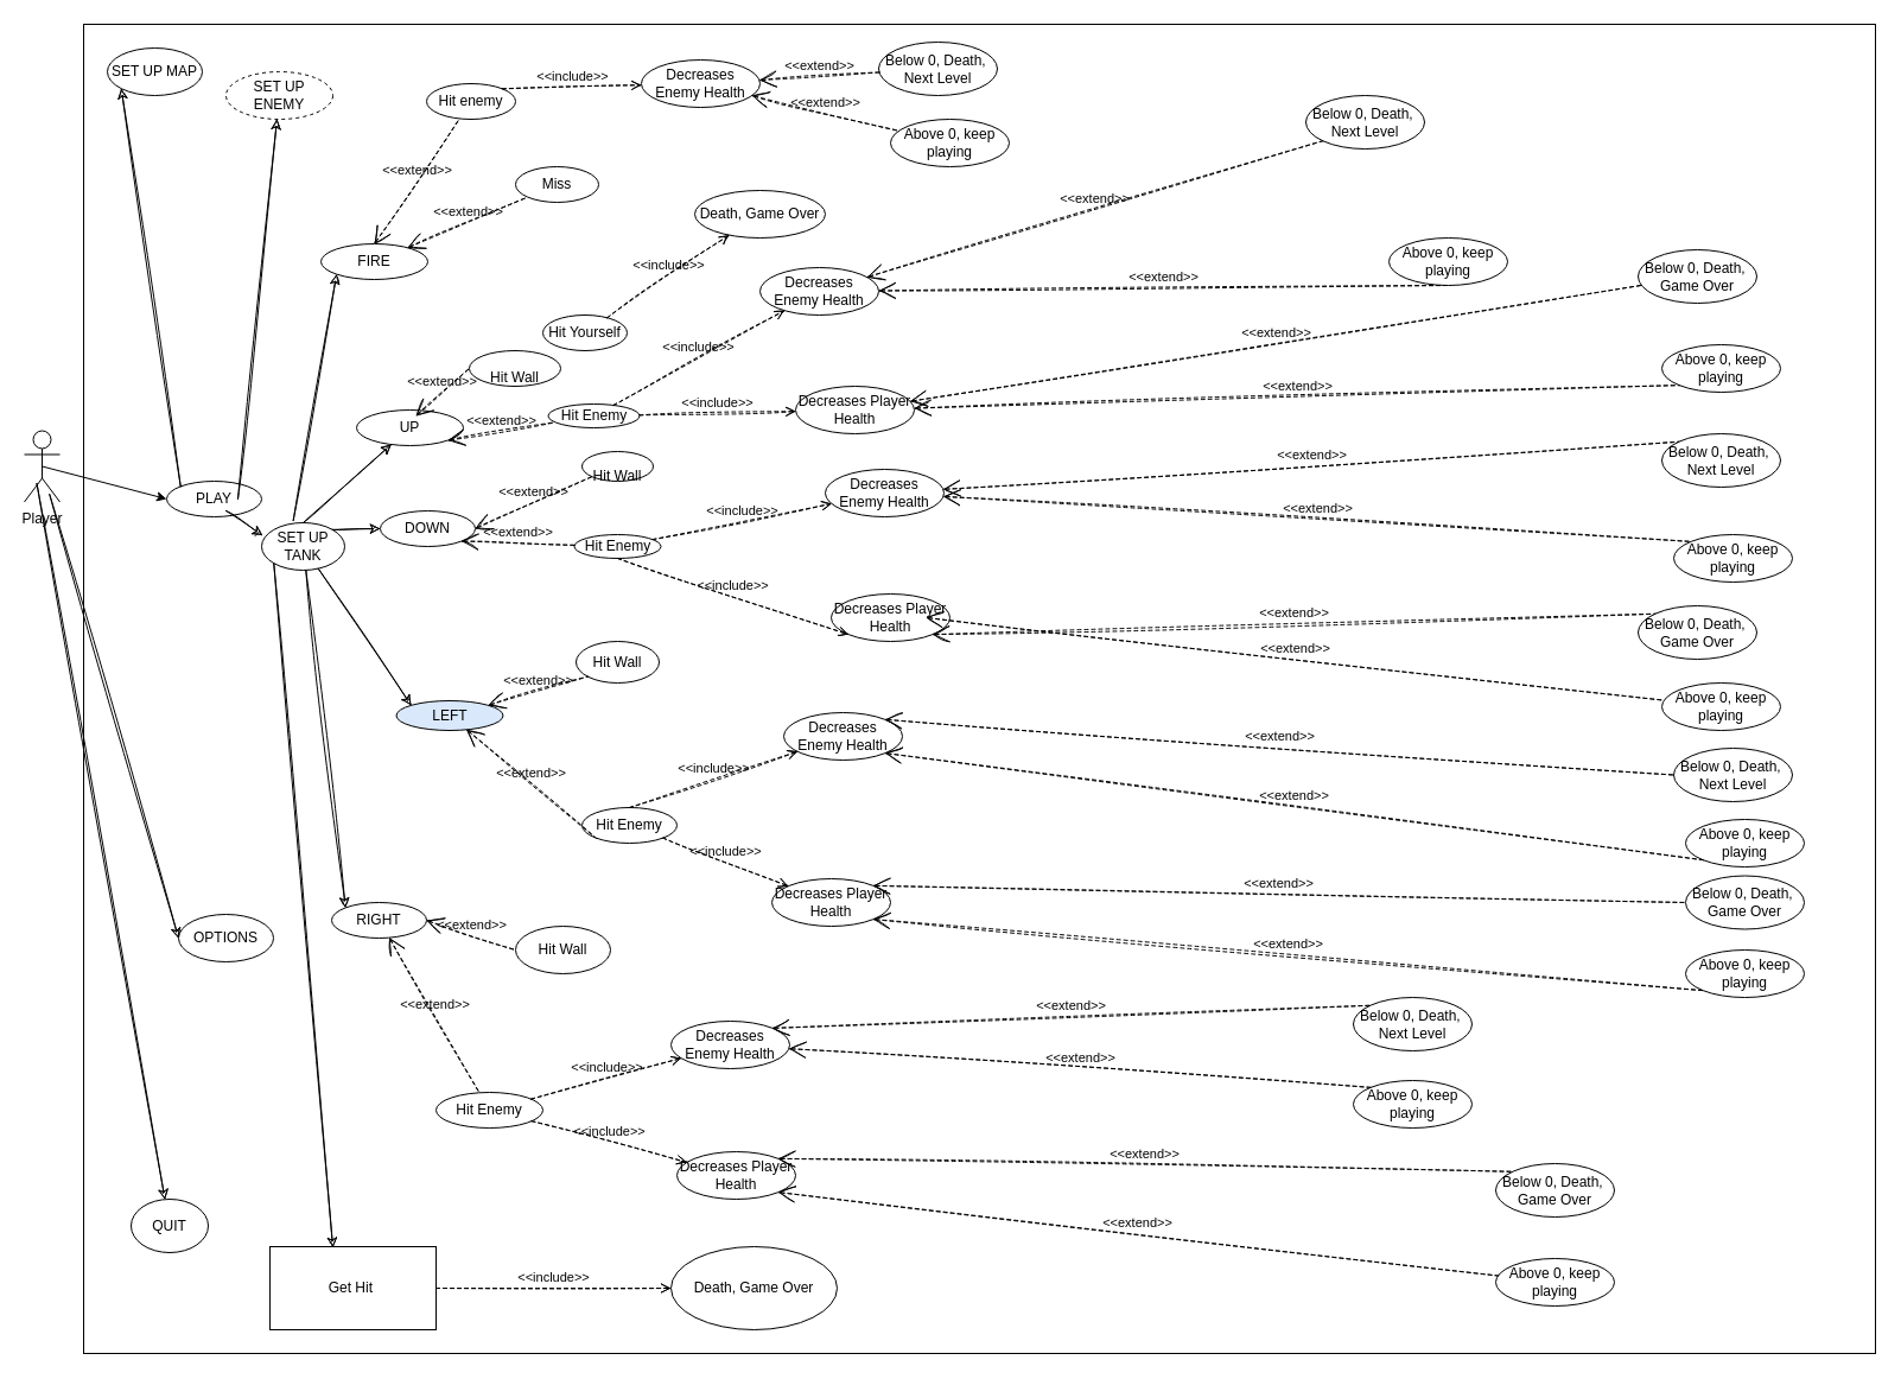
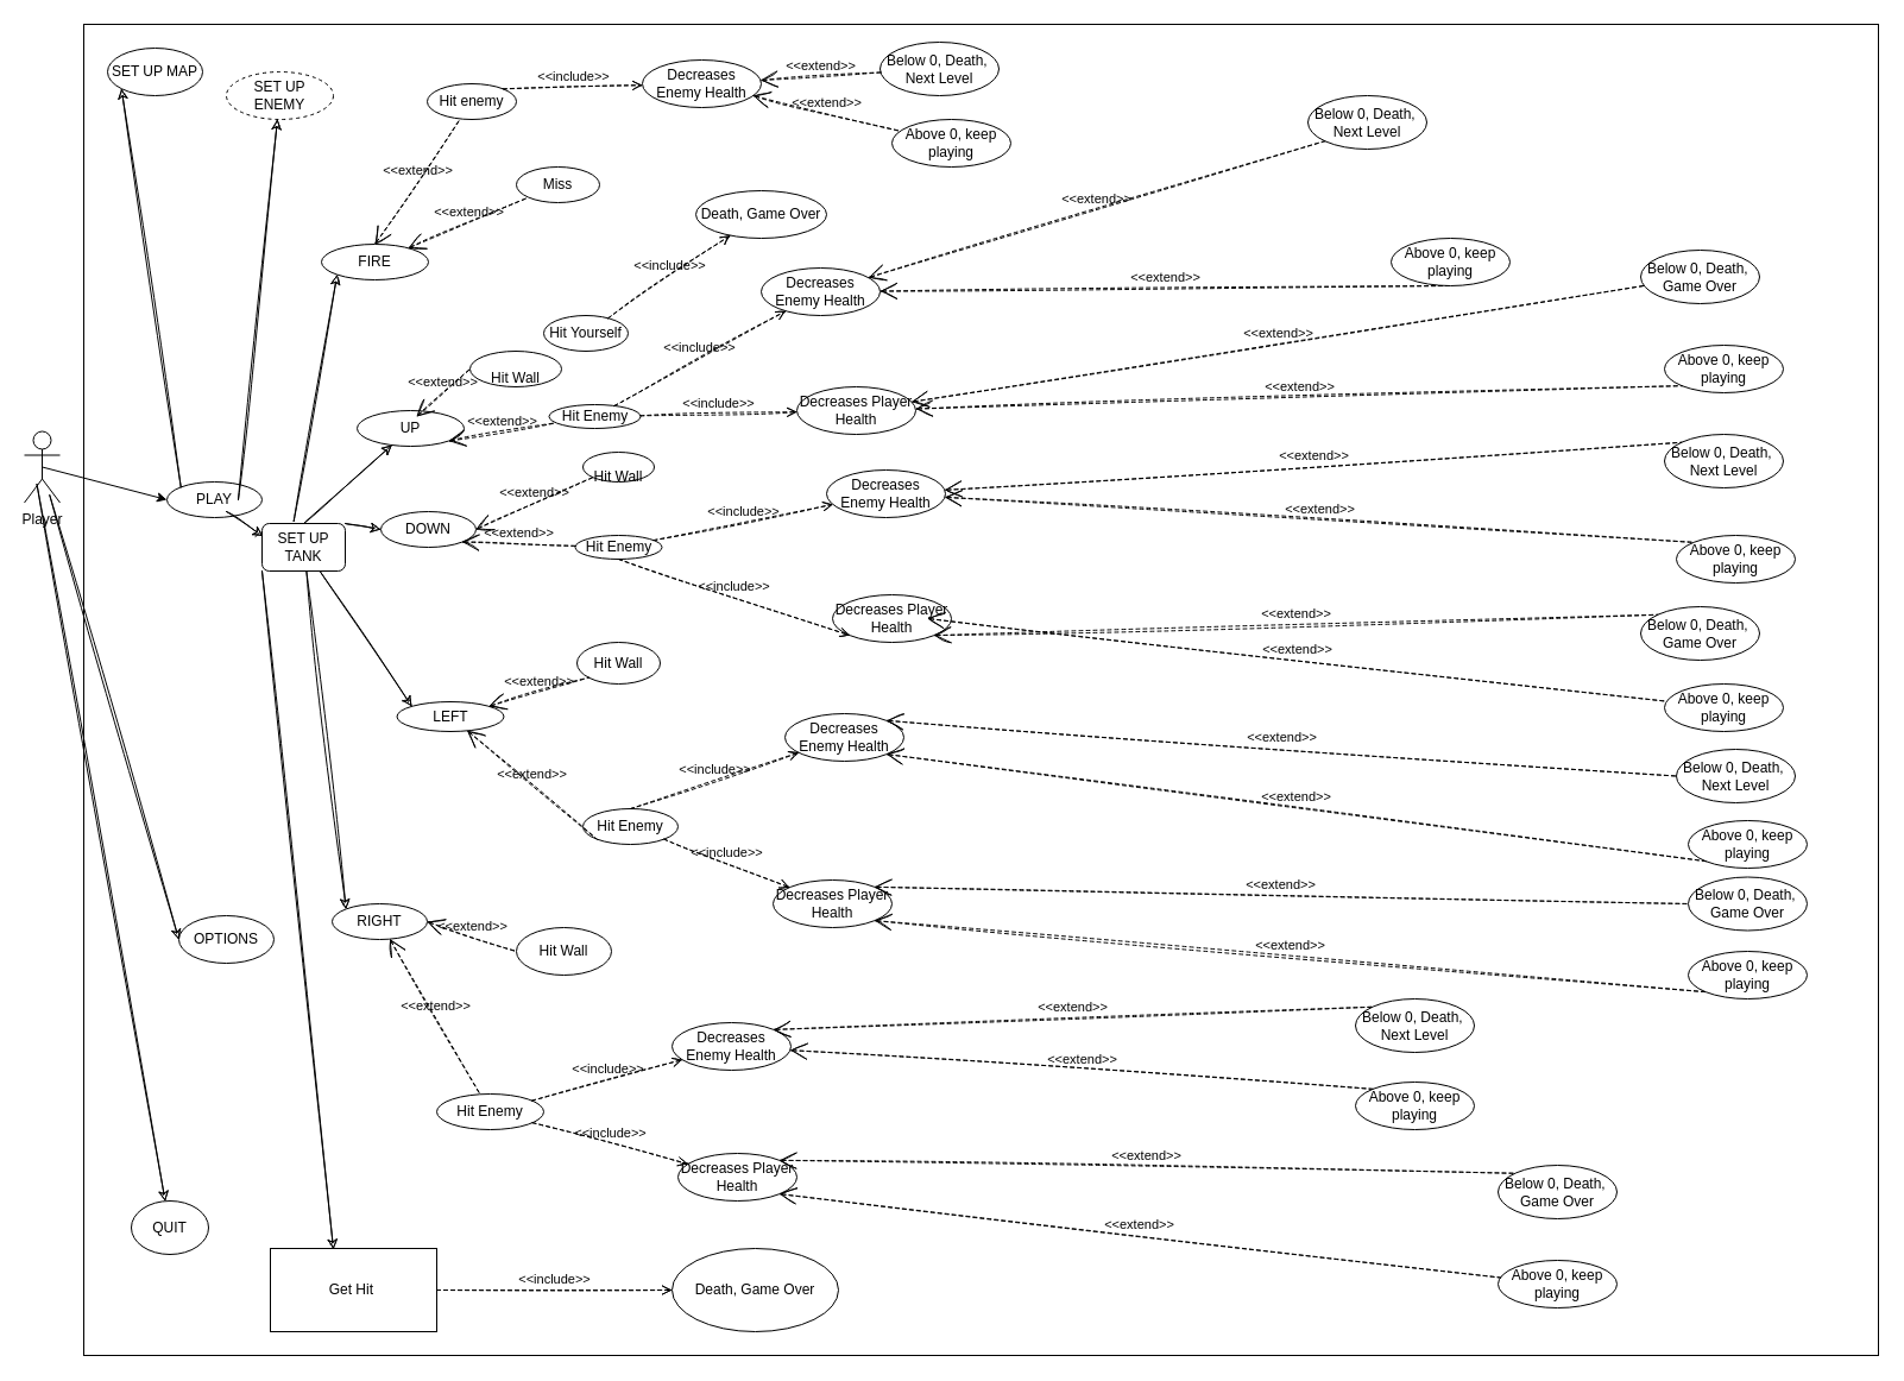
- <mxCell id="11" value="SET UP TANK" style="ellipse;whiteSpace=wrap;html=1;" parent="1" vertex="1"><mxGeometry x="220" y="440" width="70" height="40" as="geometry" /></mxCell>
+ <mxCell id="11" value="SET UP TANK" style="whiteSpace=wrap;html=1;rounded=1;" parent="1" vertex="1"><mxGeometry x="220" y="440" width="70" height="40" as="geometry" /></mxCell>
- <mxCell id="19" value="LEFT" style="ellipse;whiteSpace=wrap;html=1;fillColor=#dae8fc;" parent="1" vertex="1"><mxGeometry x="333.5" y="590" width="90" height="25" as="geometry" /></mxCell>
+ <mxCell id="19" value="LEFT" style="ellipse;whiteSpace=wrap;html=1;" parent="1" vertex="1"><mxGeometry x="333.5" y="590" width="90" height="25" as="geometry" /></mxCell>
